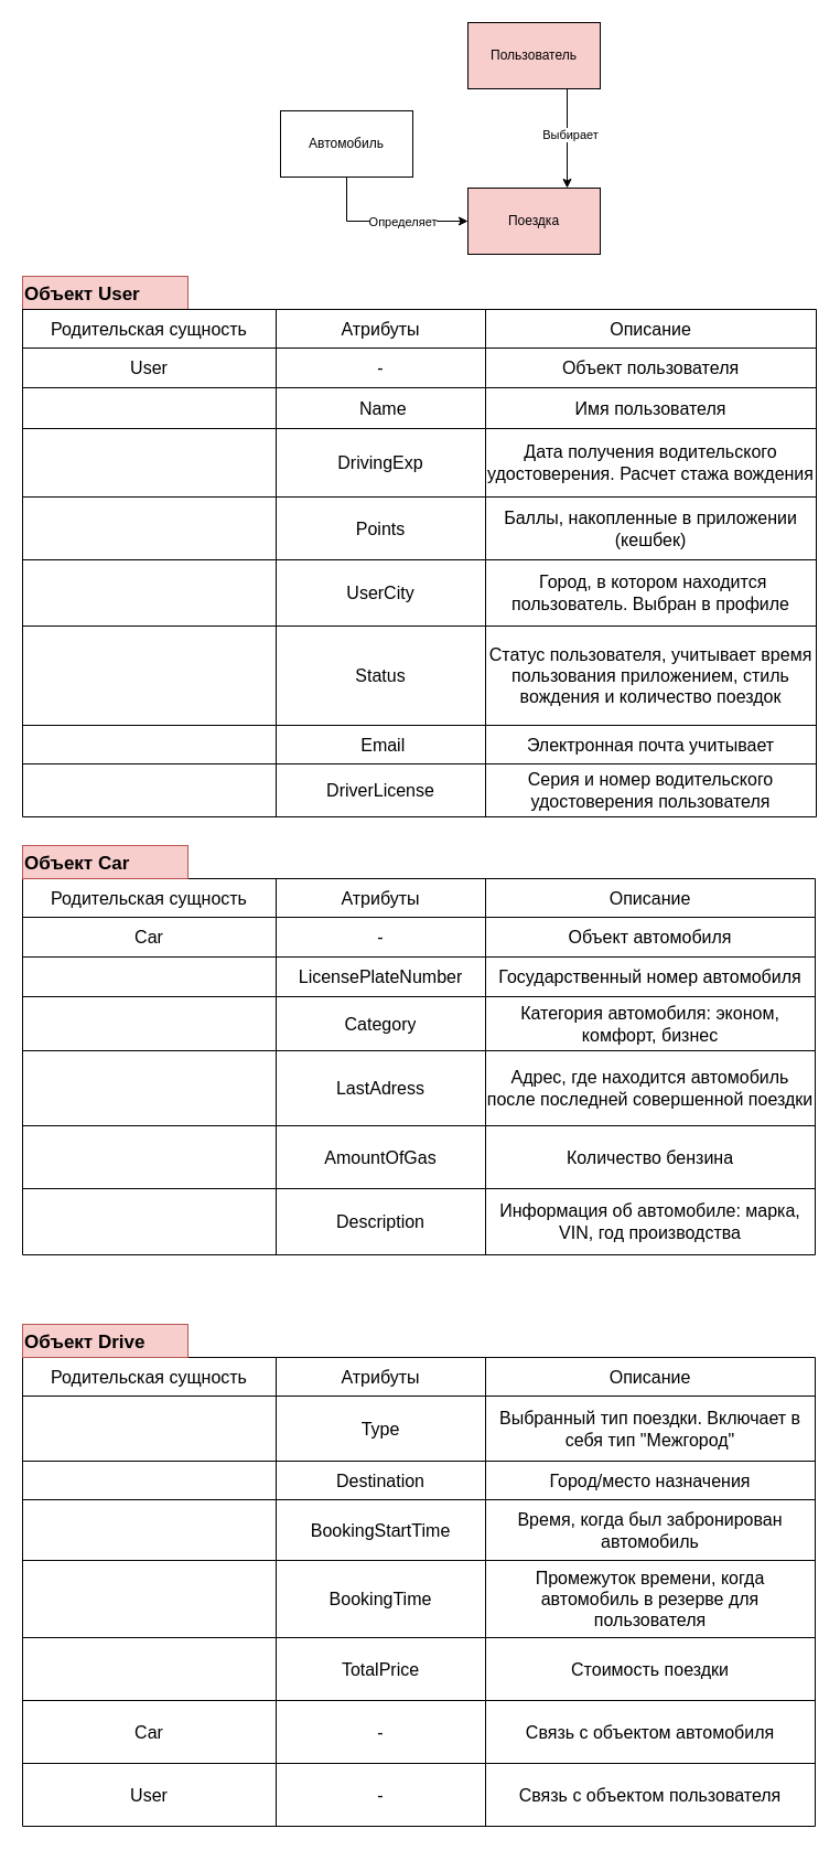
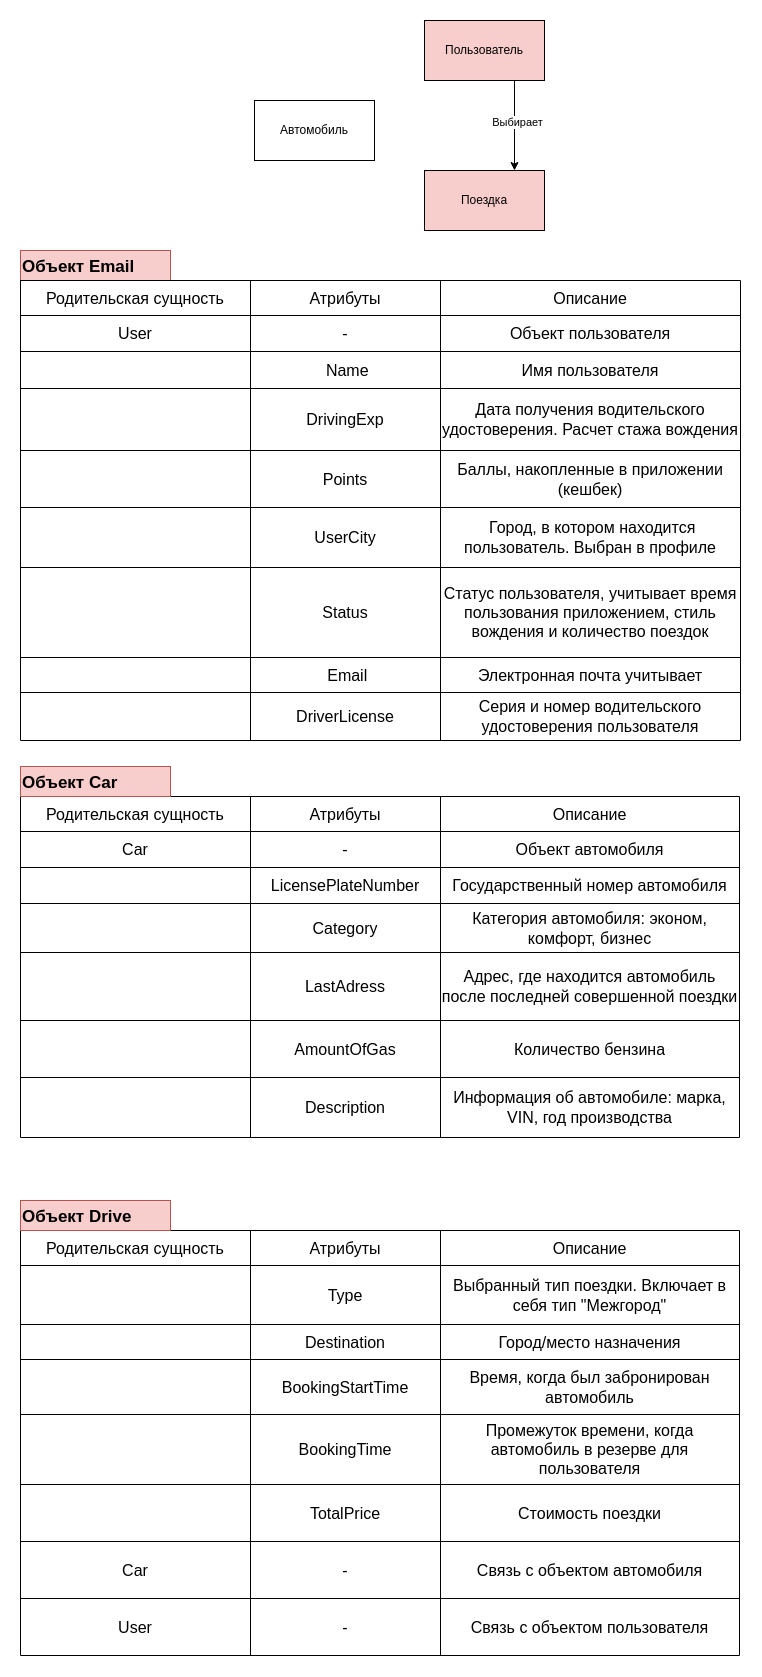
- <mxCell id="108" style="edgeStyle=orthogonalEdgeStyle;rounded=0;orthogonalLoop=1;jettySize=auto;html=1;exitX=0.5;exitY=1;exitDx=0;exitDy=0;entryX=0;entryY=0.5;entryDx=0;entryDy=0;" edge="1" parent="1" source="110" target="107"><mxGeometry relative="1" as="geometry" /></mxCell>
- <mxCell id="109" value="Определяет" style="edgeLabel;html=1;align=center;verticalAlign=middle;resizable=0;points=[];" vertex="1" connectable="0" parent="108"><mxGeometry x="0.226" y="-3" relative="1" as="geometry"><mxPoint x="-2" y="-3" as="offset" /></mxGeometry></mxCell>
- <mxCell id="66" value="Объект User" style="text;whiteSpace=wrap;html=1;fontSize=17;fillColor=#f8cecc;strokeColor=#b85450;fontStyle=1" vertex="1" parent="1"><mxGeometry x="20" y="250" width="150" height="30" as="geometry" /></mxCell>
+ <mxCell id="66" value="Объект Email" style="text;whiteSpace=wrap;html=1;fontSize=17;fillColor=#f8cecc;strokeColor=#b85450;fontStyle=1" vertex="1" parent="1"><mxGeometry x="20" y="250" width="150" height="30" as="geometry" /></mxCell>
